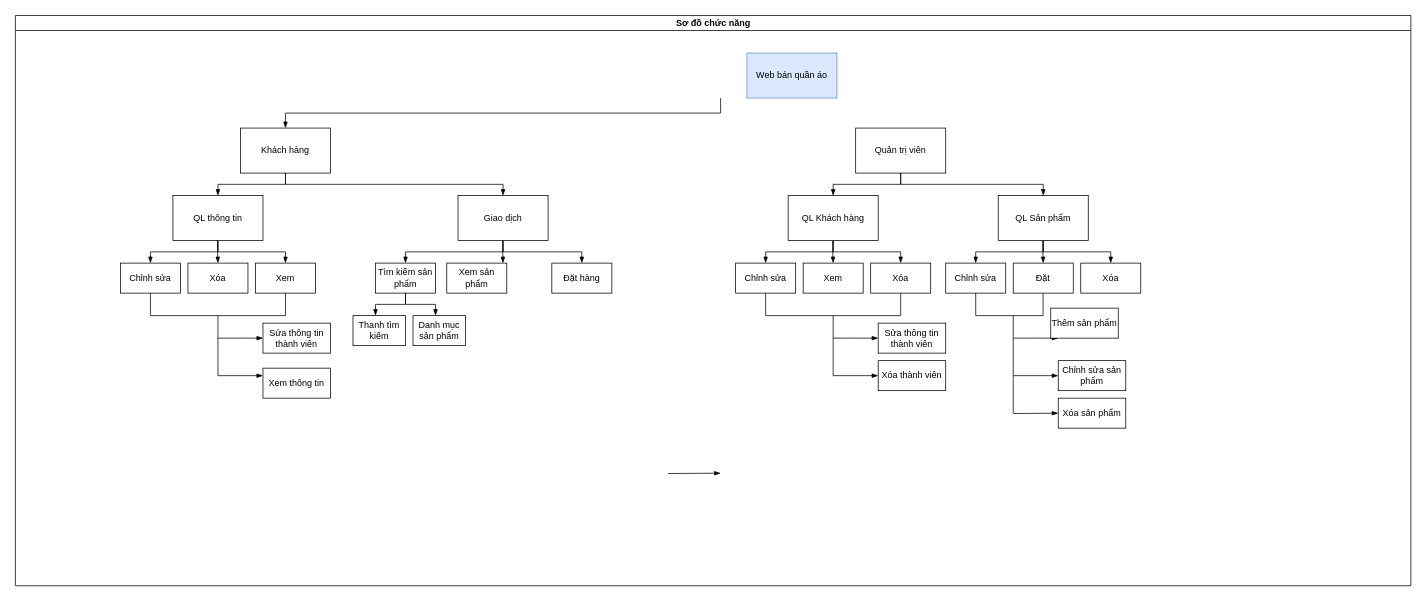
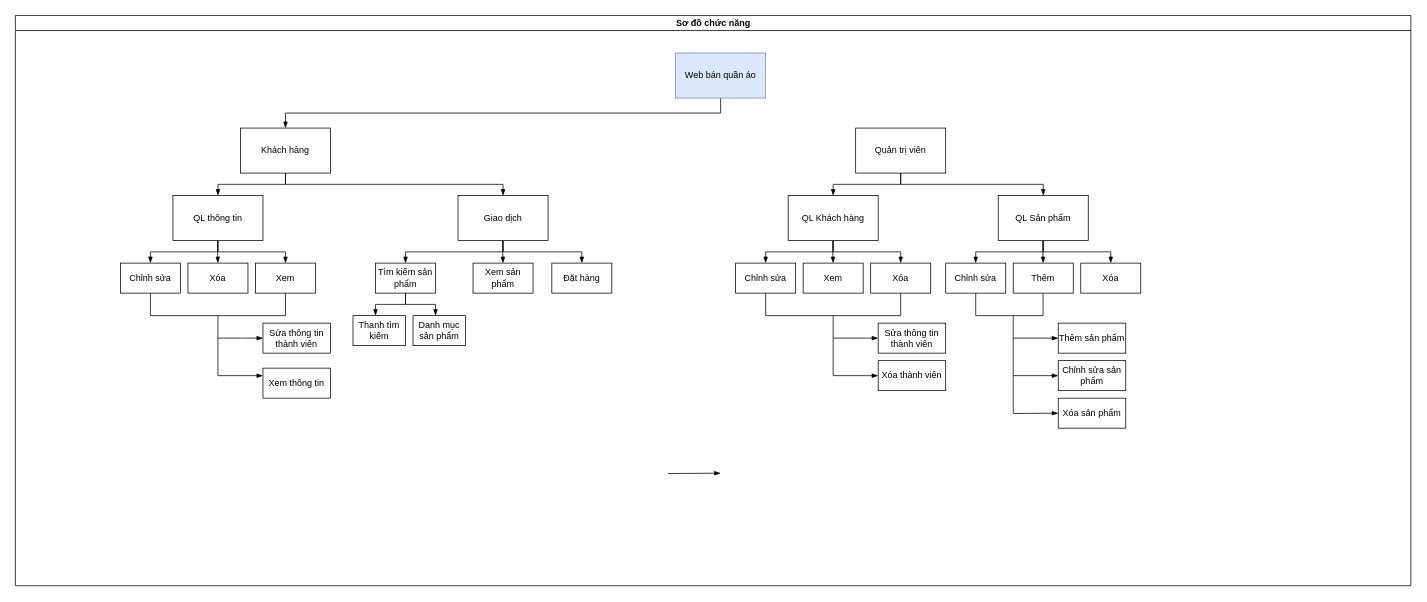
- <mxCell id="5" value="Web bán quần áo" style="rounded=0;whiteSpace=wrap;html=1;fillColor=#dae8fc;strokeColor=#6c8ebf;" vertex="1" parent="2"><mxGeometry x="975" y="50" width="120" height="60" as="geometry" /></mxCell>
+ <mxCell id="5" value="Web bán quần áo" style="rounded=0;whiteSpace=wrap;html=1;fillColor=#dae8fc;strokeColor=#6c8ebf;" vertex="1" parent="2"><mxGeometry x="880" y="50" width="120" height="60" as="geometry" /></mxCell>
- <mxCell id="65" value="Xem sản phẩm" style="rounded=0;whiteSpace=wrap;html=1;" vertex="1" parent="2"><mxGeometry x="575" y="330" width="80" height="40" as="geometry" /></mxCell>
+ <mxCell id="65" value="Xem sản phẩm" style="rounded=0;whiteSpace=wrap;html=1;" vertex="1" parent="2"><mxGeometry x="610" y="330" width="80" height="40" as="geometry" /></mxCell>
- <mxCell id="34" value="Đặt" style="rounded=0;whiteSpace=wrap;html=1;" vertex="1" parent="2"><mxGeometry x="1330" y="330" width="80" height="40" as="geometry" /></mxCell>
+ <mxCell id="34" value="Thêm" style="rounded=0;whiteSpace=wrap;html=1;" vertex="1" parent="2"><mxGeometry x="1330" y="330" width="80" height="40" as="geometry" /></mxCell>
- <mxCell id="37" value="Thêm sản phẩm" style="rounded=0;whiteSpace=wrap;html=1;" vertex="1" parent="2"><mxGeometry x="1380" y="390" width="90" height="40" as="geometry" /></mxCell>
+ <mxCell id="37" value="Thêm sản phẩm" style="rounded=0;whiteSpace=wrap;html=1;" vertex="1" parent="2"><mxGeometry x="1390" y="410" width="90" height="40" as="geometry" /></mxCell>
